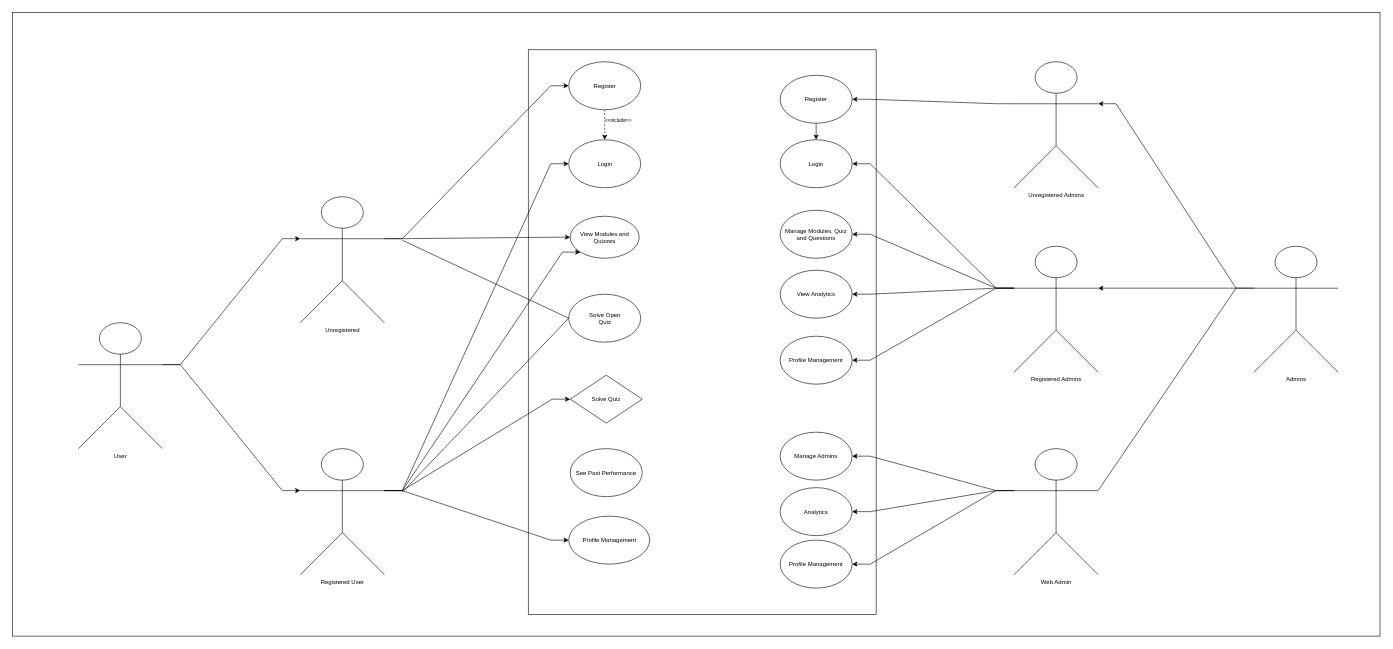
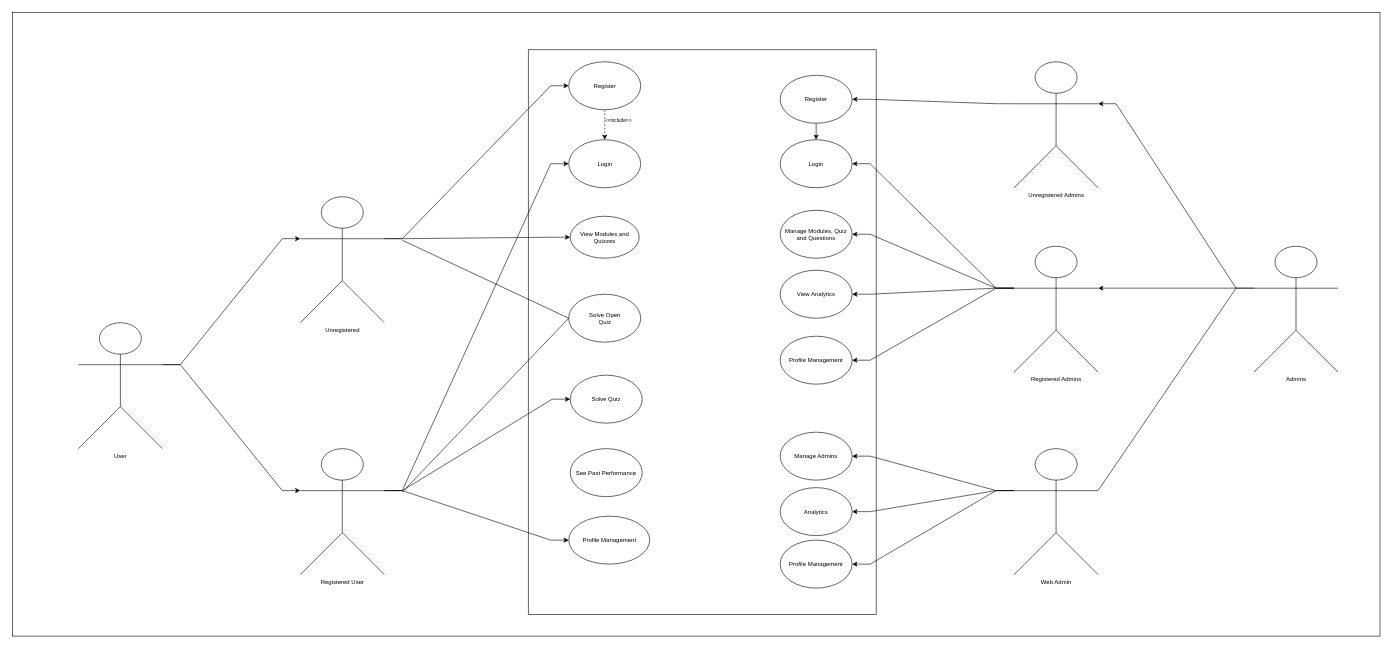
- <mxCell id="5" style="edgeStyle=entityRelationEdgeStyle;rounded=0;orthogonalLoop=1;jettySize=auto;html=1;exitX=1;exitY=0.333;exitDx=0;exitDy=0;exitPerimeter=0;entryX=0;entryY=1;entryDx=0;entryDy=0;strokeWidth=1;fontSize=10;fontStyle=0" parent="1" source="9" target="23" edge="1"><mxGeometry relative="1" as="geometry" /></mxCell>
- <mxCell id="21" value="Solve Quiz" style="rhombus;whiteSpace=wrap;html=1;strokeWidth=1;fontStyle=0;fontSize=10;" parent="1" vertex="1"><mxGeometry x="950" y="625" width="120" height="80" as="geometry" /></mxCell>
+ <mxCell id="21" value="Solve Quiz" style="ellipse;whiteSpace=wrap;html=1;strokeWidth=1;fontStyle=0;fontSize=10;" parent="1" vertex="1"><mxGeometry x="950" y="625" width="120" height="80" as="geometry" /></mxCell>
